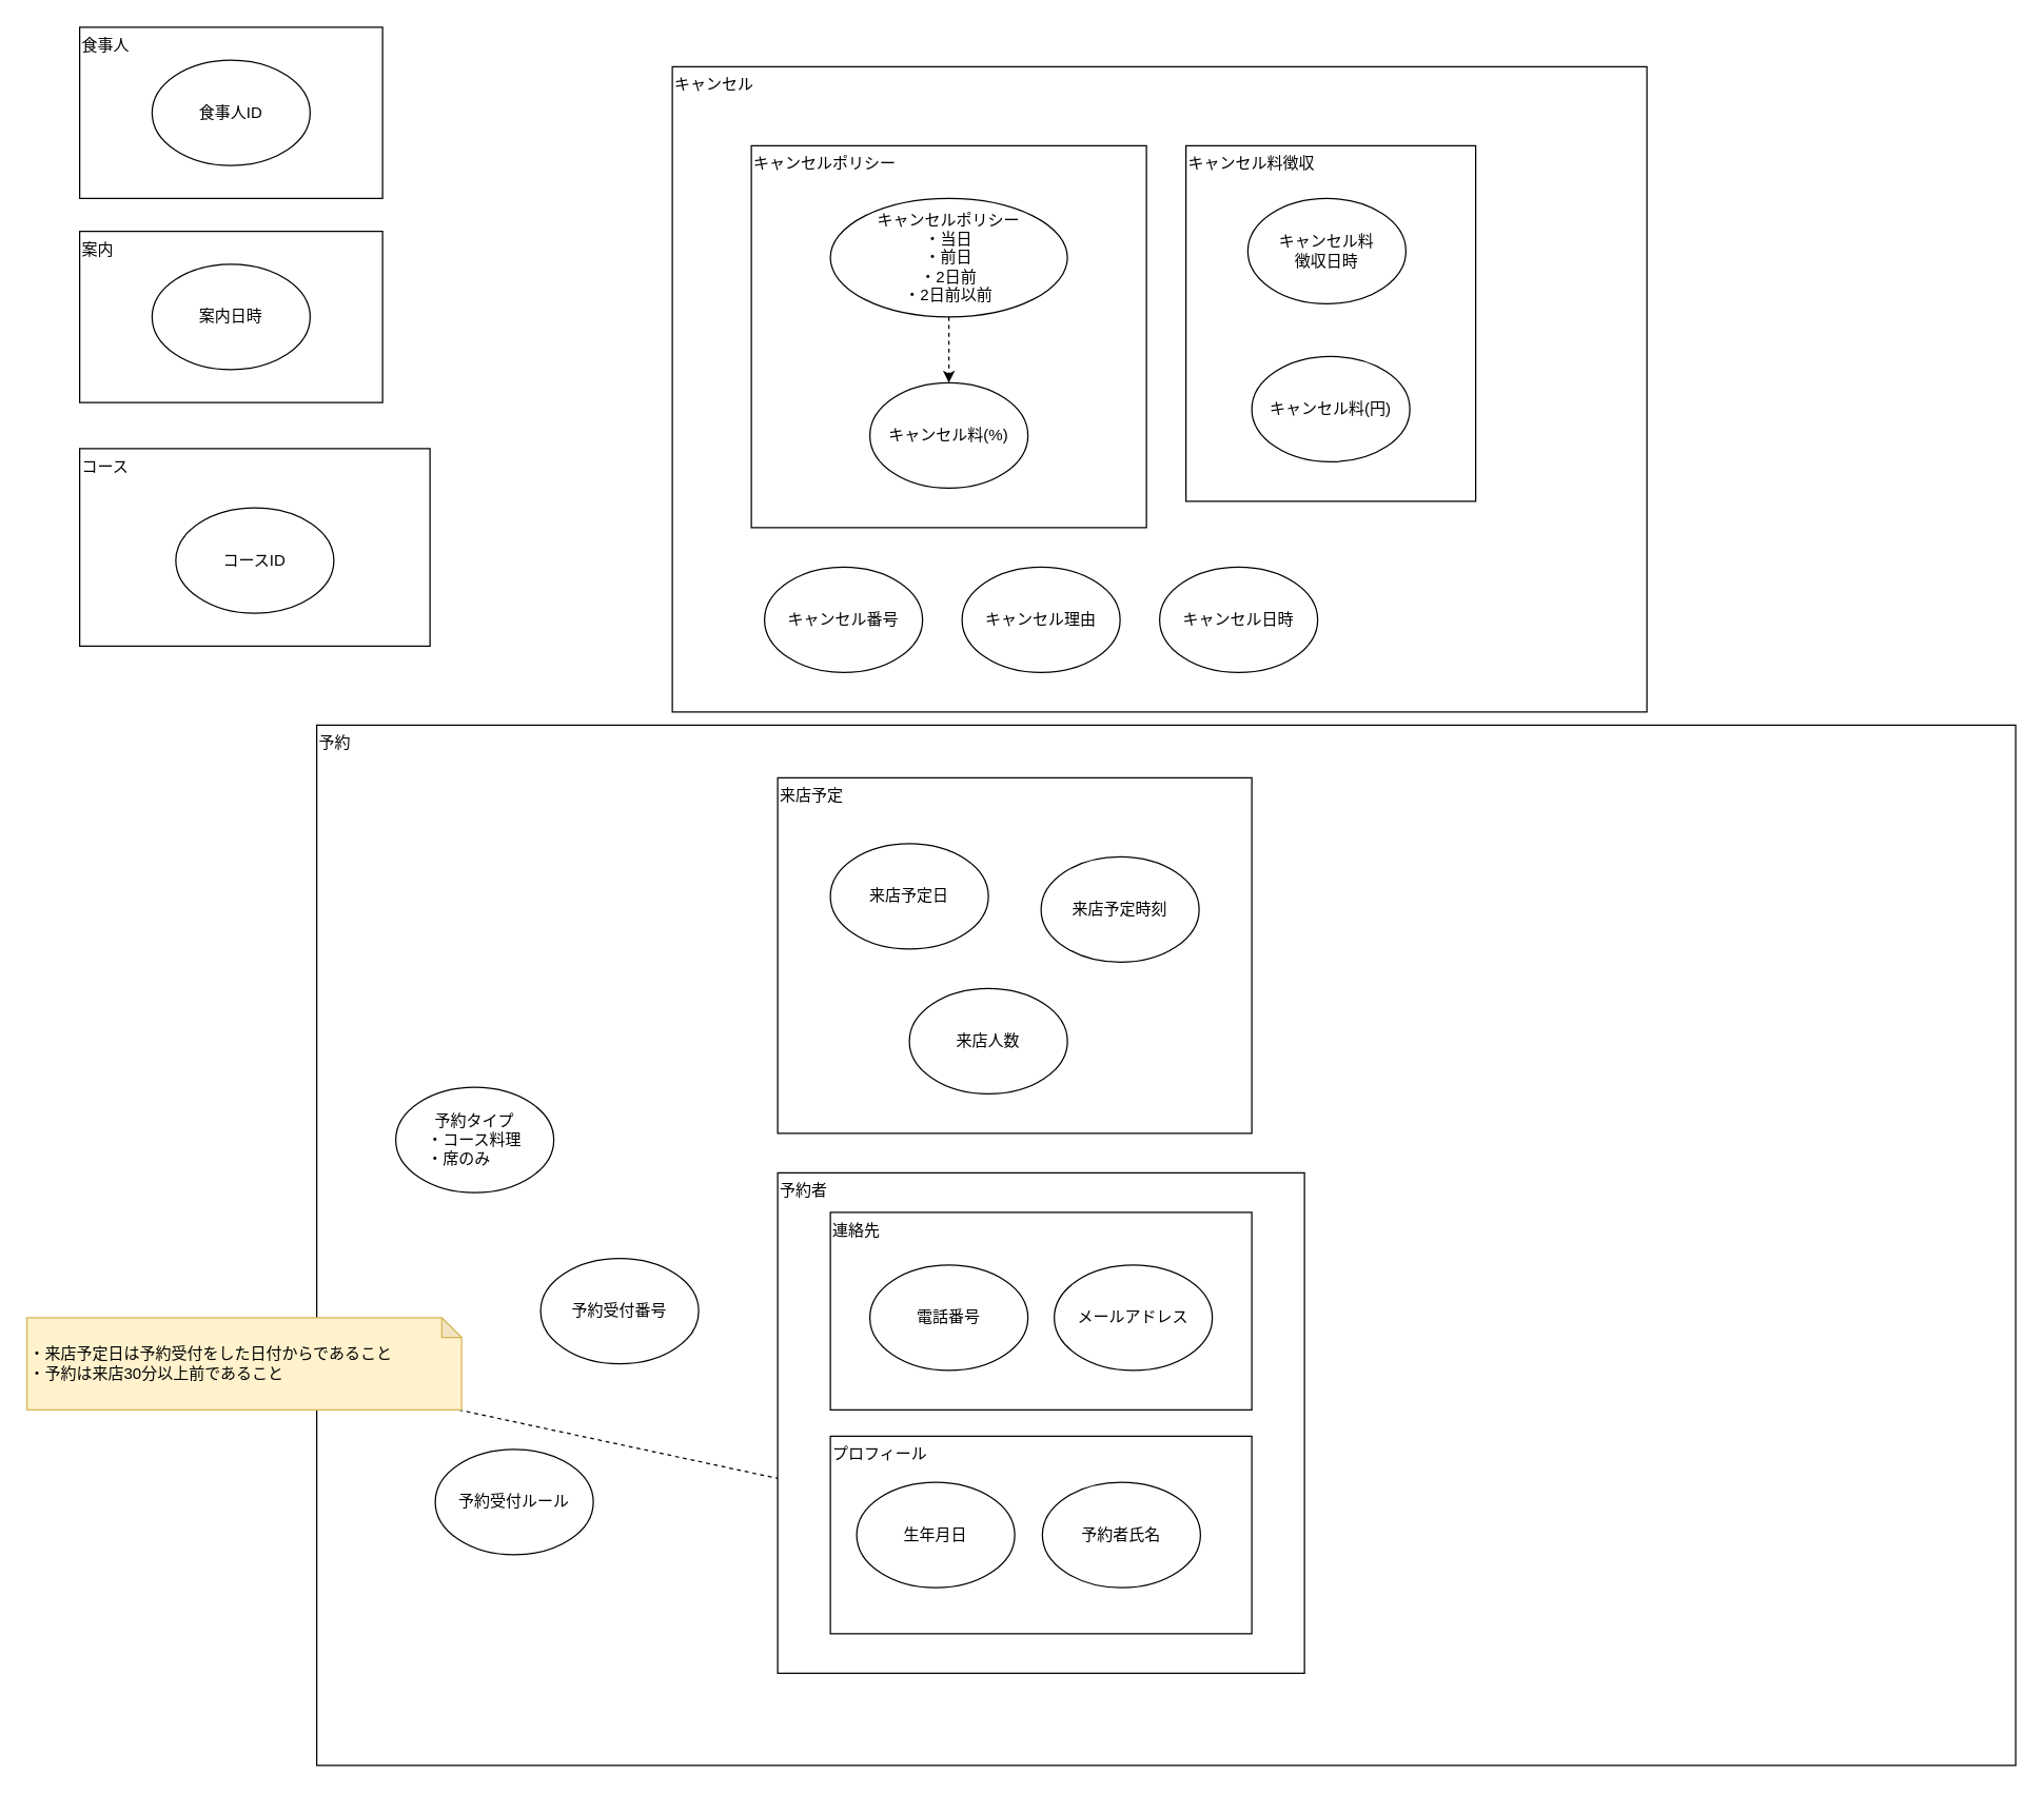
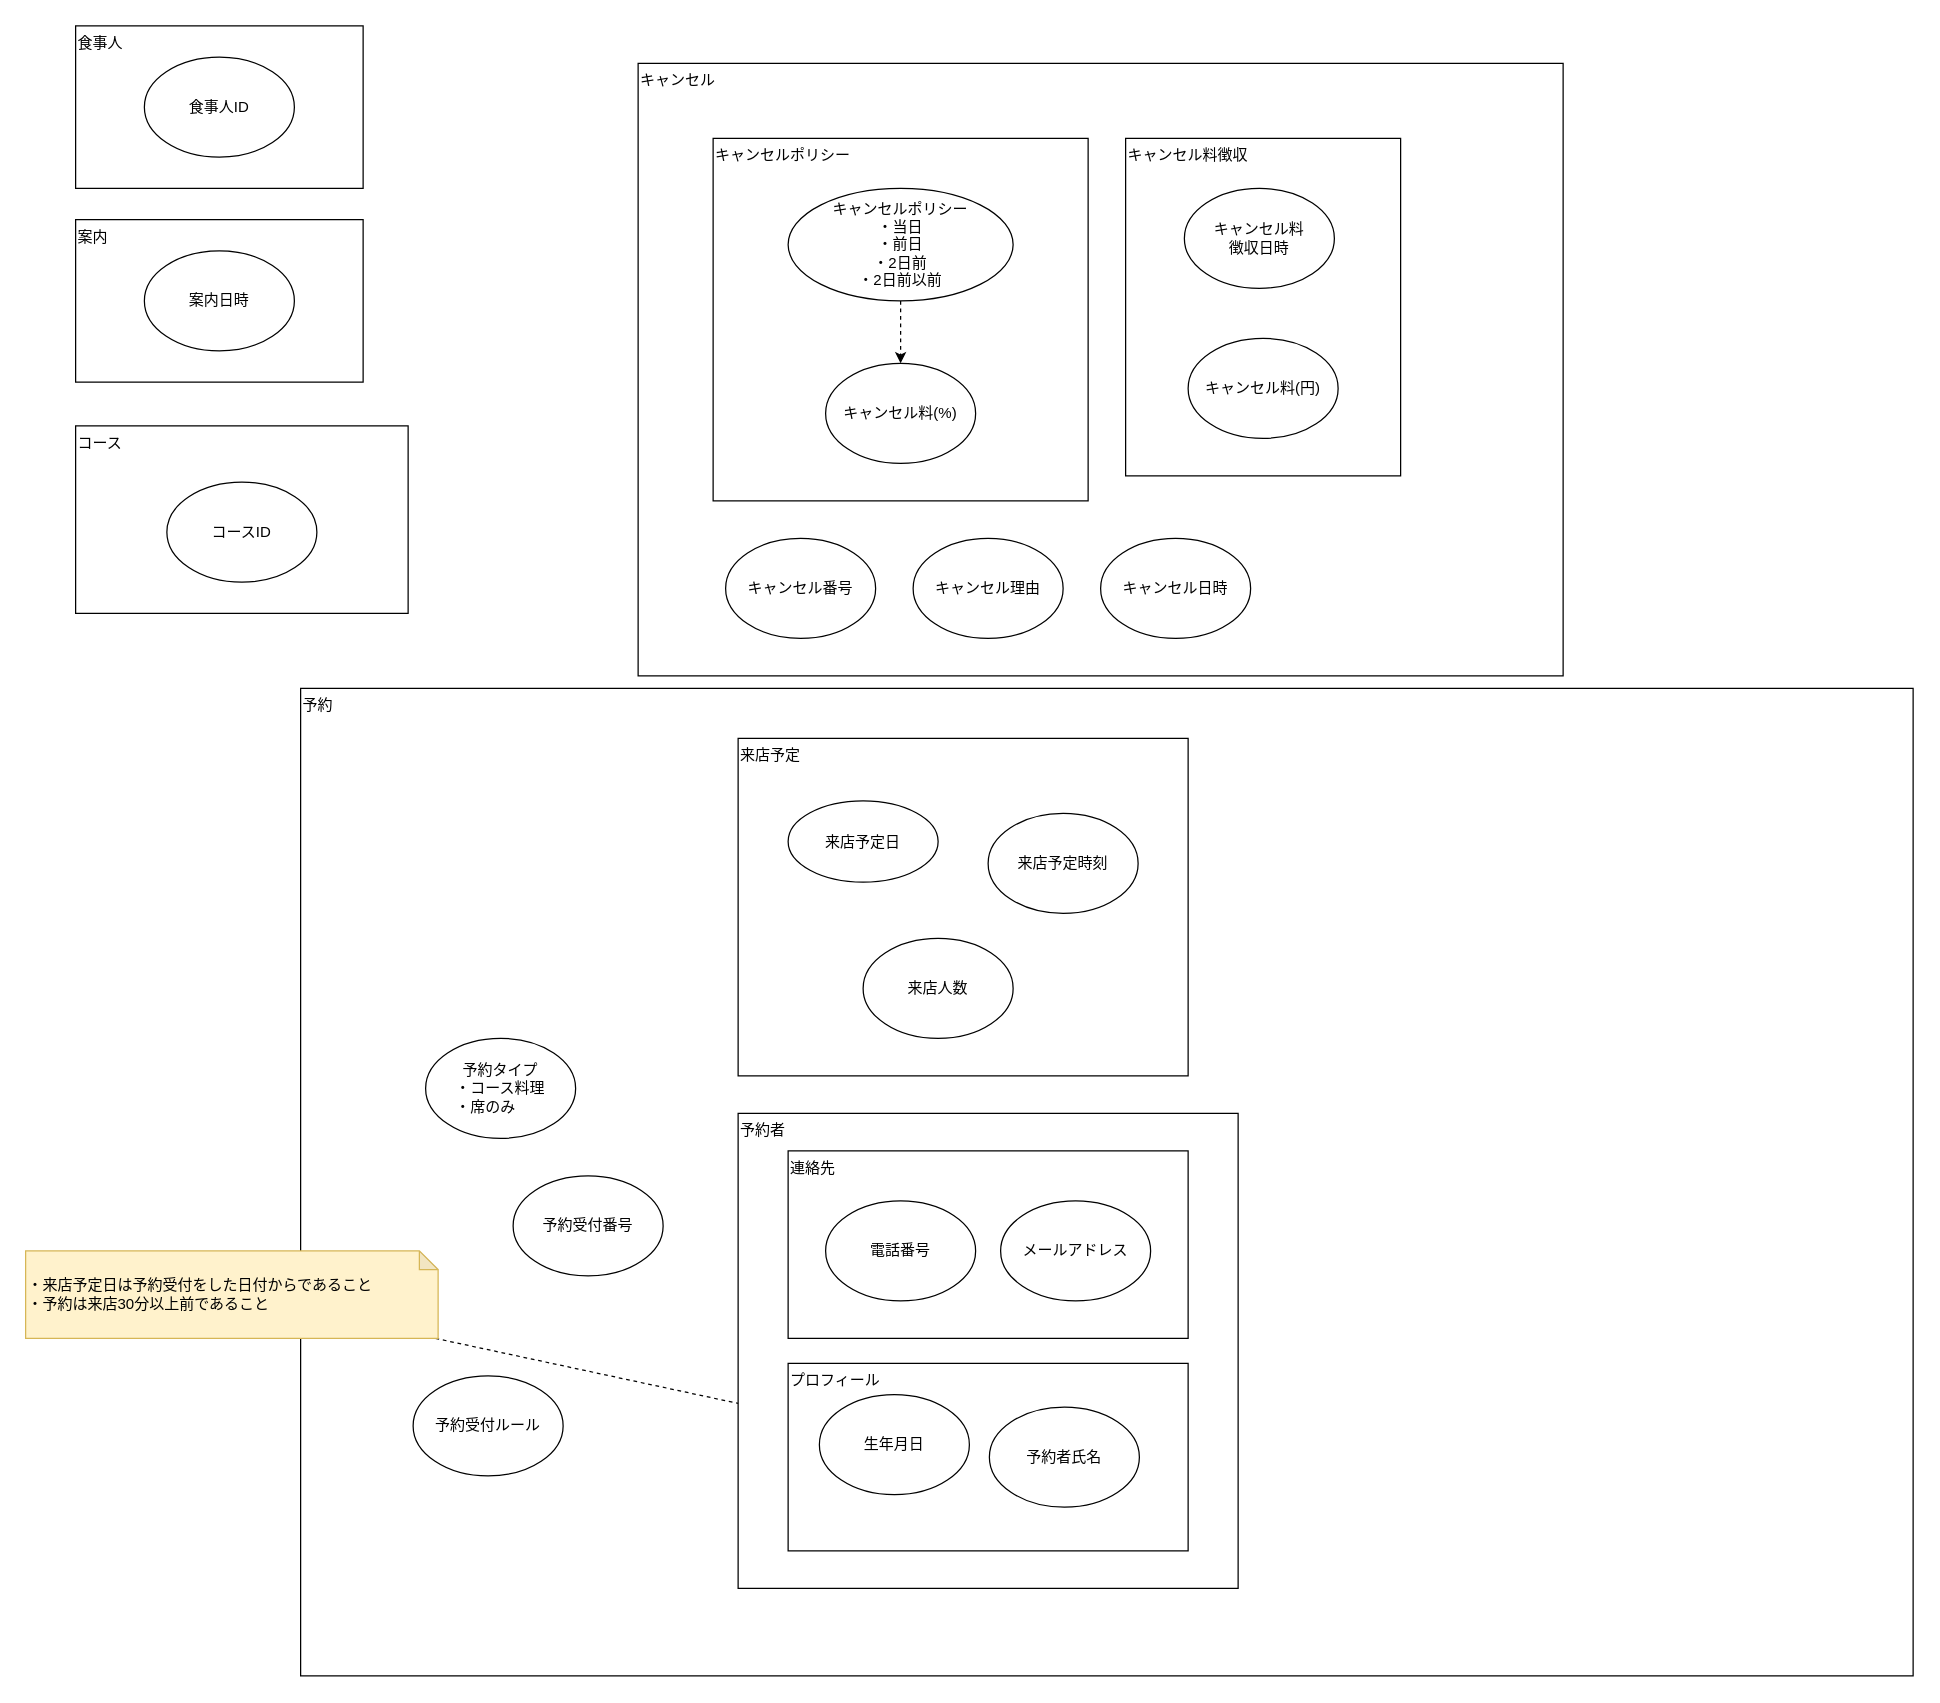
- <mxCell id="9" value="来店予定日" style="ellipse;whiteSpace=wrap;html=1;" vertex="1" parent="1"><mxGeometry x="630" y="640" width="120" height="80" as="geometry" /></mxCell>
+ <mxCell id="9" value="来店予定日" style="ellipse;whiteSpace=wrap;html=1;" vertex="1" parent="1"><mxGeometry x="630" y="640" width="120" height="65" as="geometry" /></mxCell>
- <mxCell id="8" value="予約タイプ&lt;br style=&quot;border-color: var(--border-color);&quot;&gt;&lt;div style=&quot;border-color: var(--border-color); text-align: left;&quot;&gt;&lt;span style=&quot;border-color: var(--border-color); background-color: initial;&quot;&gt;・コース料理&lt;/span&gt;&lt;/div&gt;&lt;div style=&quot;border-color: var(--border-color); text-align: left;&quot;&gt;&lt;span style=&quot;border-color: var(--border-color); background-color: initial;&quot;&gt;・席のみ&lt;/span&gt;&lt;/div&gt;" style="ellipse;whiteSpace=wrap;html=1;" vertex="1" parent="1"><mxGeometry x="300" y="825" width="120" height="80" as="geometry" /></mxCell>
+ <mxCell id="8" value="予約タイプ&lt;br style=&quot;border-color: var(--border-color);&quot;&gt;&lt;div style=&quot;border-color: var(--border-color); text-align: left;&quot;&gt;&lt;span style=&quot;border-color: var(--border-color); background-color: initial;&quot;&gt;・コース料理&lt;/span&gt;&lt;/div&gt;&lt;div style=&quot;border-color: var(--border-color); text-align: left;&quot;&gt;&lt;span style=&quot;border-color: var(--border-color); background-color: initial;&quot;&gt;・席のみ&lt;/span&gt;&lt;/div&gt;" style="ellipse;whiteSpace=wrap;html=1;" vertex="1" parent="1"><mxGeometry x="340" y="830" width="120" height="80" as="geometry" /></mxCell>
- <mxCell id="13" value="予約受付番号" style="ellipse;whiteSpace=wrap;html=1;" vertex="1" parent="1"><mxGeometry x="410" y="955" width="120" height="80" as="geometry" /></mxCell>
+ <mxCell id="13" value="予約受付番号" style="ellipse;whiteSpace=wrap;html=1;" vertex="1" parent="1"><mxGeometry x="410" y="940" width="120" height="80" as="geometry" /></mxCell>
- <mxCell id="24" value="生年月日" style="ellipse;whiteSpace=wrap;html=1;" vertex="1" parent="1"><mxGeometry x="650" y="1125" width="120" height="80" as="geometry" /></mxCell>
+ <mxCell id="24" value="生年月日" style="ellipse;whiteSpace=wrap;html=1;" vertex="1" parent="1"><mxGeometry x="655" y="1115" width="120" height="80" as="geometry" /></mxCell>
